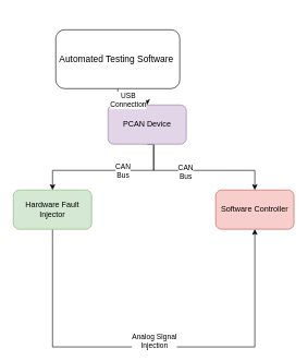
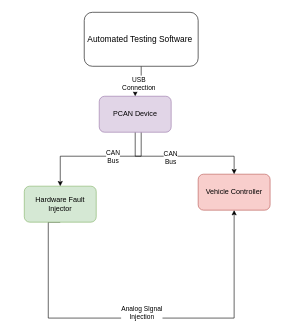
- <mxCell id="13" value="&lt;font style=&quot;font-size: 14px;&quot;&gt;Automated Testing Software&amp;nbsp;&lt;/font&gt;" style="rounded=1;whiteSpace=wrap;html=1;" vertex="1" parent="1"><mxGeometry x="85" y="45" width="190" height="90" as="geometry" /></mxCell>
+ <mxCell id="13" value="&lt;font style=&quot;font-size: 14px;&quot;&gt;Automated Testing Software&amp;nbsp;&lt;/font&gt;" style="rounded=1;whiteSpace=wrap;html=1;" vertex="1" parent="1"><mxGeometry x="140" y="20" width="190" height="90" as="geometry" /></mxCell>
- <mxCell id="5" value="Hardware Fault Injector" style="rounded=1;whiteSpace=wrap;html=1;fillColor=#d5e8d4;strokeColor=#82b366;" vertex="1" parent="1"><mxGeometry x="20" y="290" width="120" height="60" as="geometry" /></mxCell>
+ <mxCell id="5" value="Hardware Fault Injector" style="rounded=1;whiteSpace=wrap;html=1;fillColor=#d5e8d4;strokeColor=#82b366;" vertex="1" parent="1"><mxGeometry x="40" y="310" width="120" height="60" as="geometry" /></mxCell>
- <mxCell id="2" value="Software Controller" style="rounded=1;whiteSpace=wrap;html=1;fillColor=#f8cecc;strokeColor=#b85450;" vertex="1" parent="1"><mxGeometry x="330" y="290" width="120" height="60" as="geometry" /></mxCell>
+ <mxCell id="2" value="Vehicle Controller" style="rounded=1;whiteSpace=wrap;html=1;fillColor=#f8cecc;strokeColor=#b85450;" vertex="1" parent="1"><mxGeometry x="330" y="290" width="120" height="60" as="geometry" /></mxCell>
